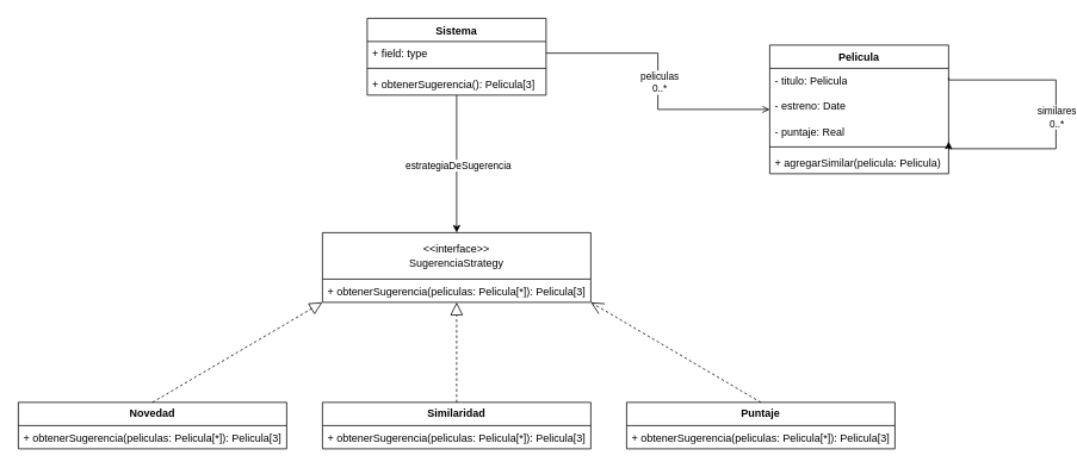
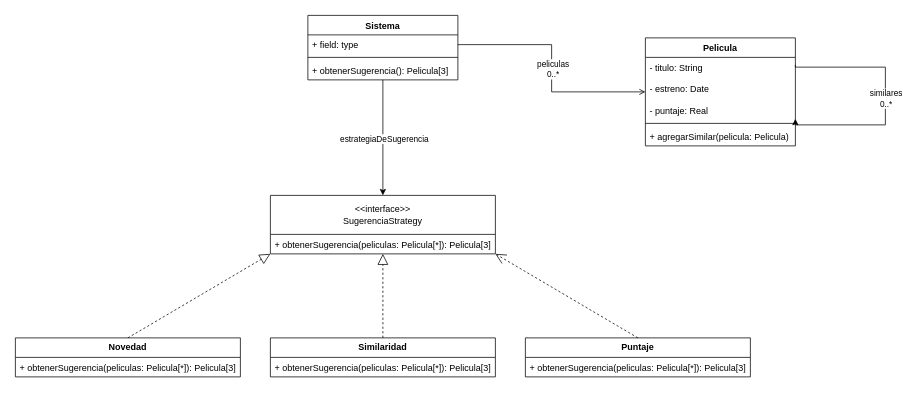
- <mxCell id="9" value="&lt;div&gt;- titulo: Pelicula&lt;/div&gt;&lt;div&gt;&lt;br&gt;&lt;/div&gt;&lt;div&gt;- estreno: Date&lt;/div&gt;&lt;div&gt;&lt;br&gt;&lt;/div&gt;&lt;div&gt;- puntaje: Real&lt;br&gt;&lt;/div&gt;" style="text;strokeColor=none;fillColor=none;align=left;verticalAlign=top;spacingLeft=4;spacingRight=4;overflow=hidden;rotatable=0;points=[[0,0.5],[1,0.5]];portConstraint=eastwest;whiteSpace=wrap;html=1;" vertex="1" parent="8"><mxGeometry y="26" width="200" height="84" as="geometry" /></mxCell>
+ <mxCell id="9" value="&lt;div&gt;- titulo: String&lt;/div&gt;&lt;div&gt;&lt;br&gt;&lt;/div&gt;&lt;div&gt;- estreno: Date&lt;/div&gt;&lt;div&gt;&lt;br&gt;&lt;/div&gt;&lt;div&gt;- puntaje: Real&lt;br&gt;&lt;/div&gt;" style="text;strokeColor=none;fillColor=none;align=left;verticalAlign=top;spacingLeft=4;spacingRight=4;overflow=hidden;rotatable=0;points=[[0,0.5],[1,0.5]];portConstraint=eastwest;whiteSpace=wrap;html=1;" vertex="1" parent="8"><mxGeometry y="26" width="200" height="84" as="geometry" /></mxCell>
